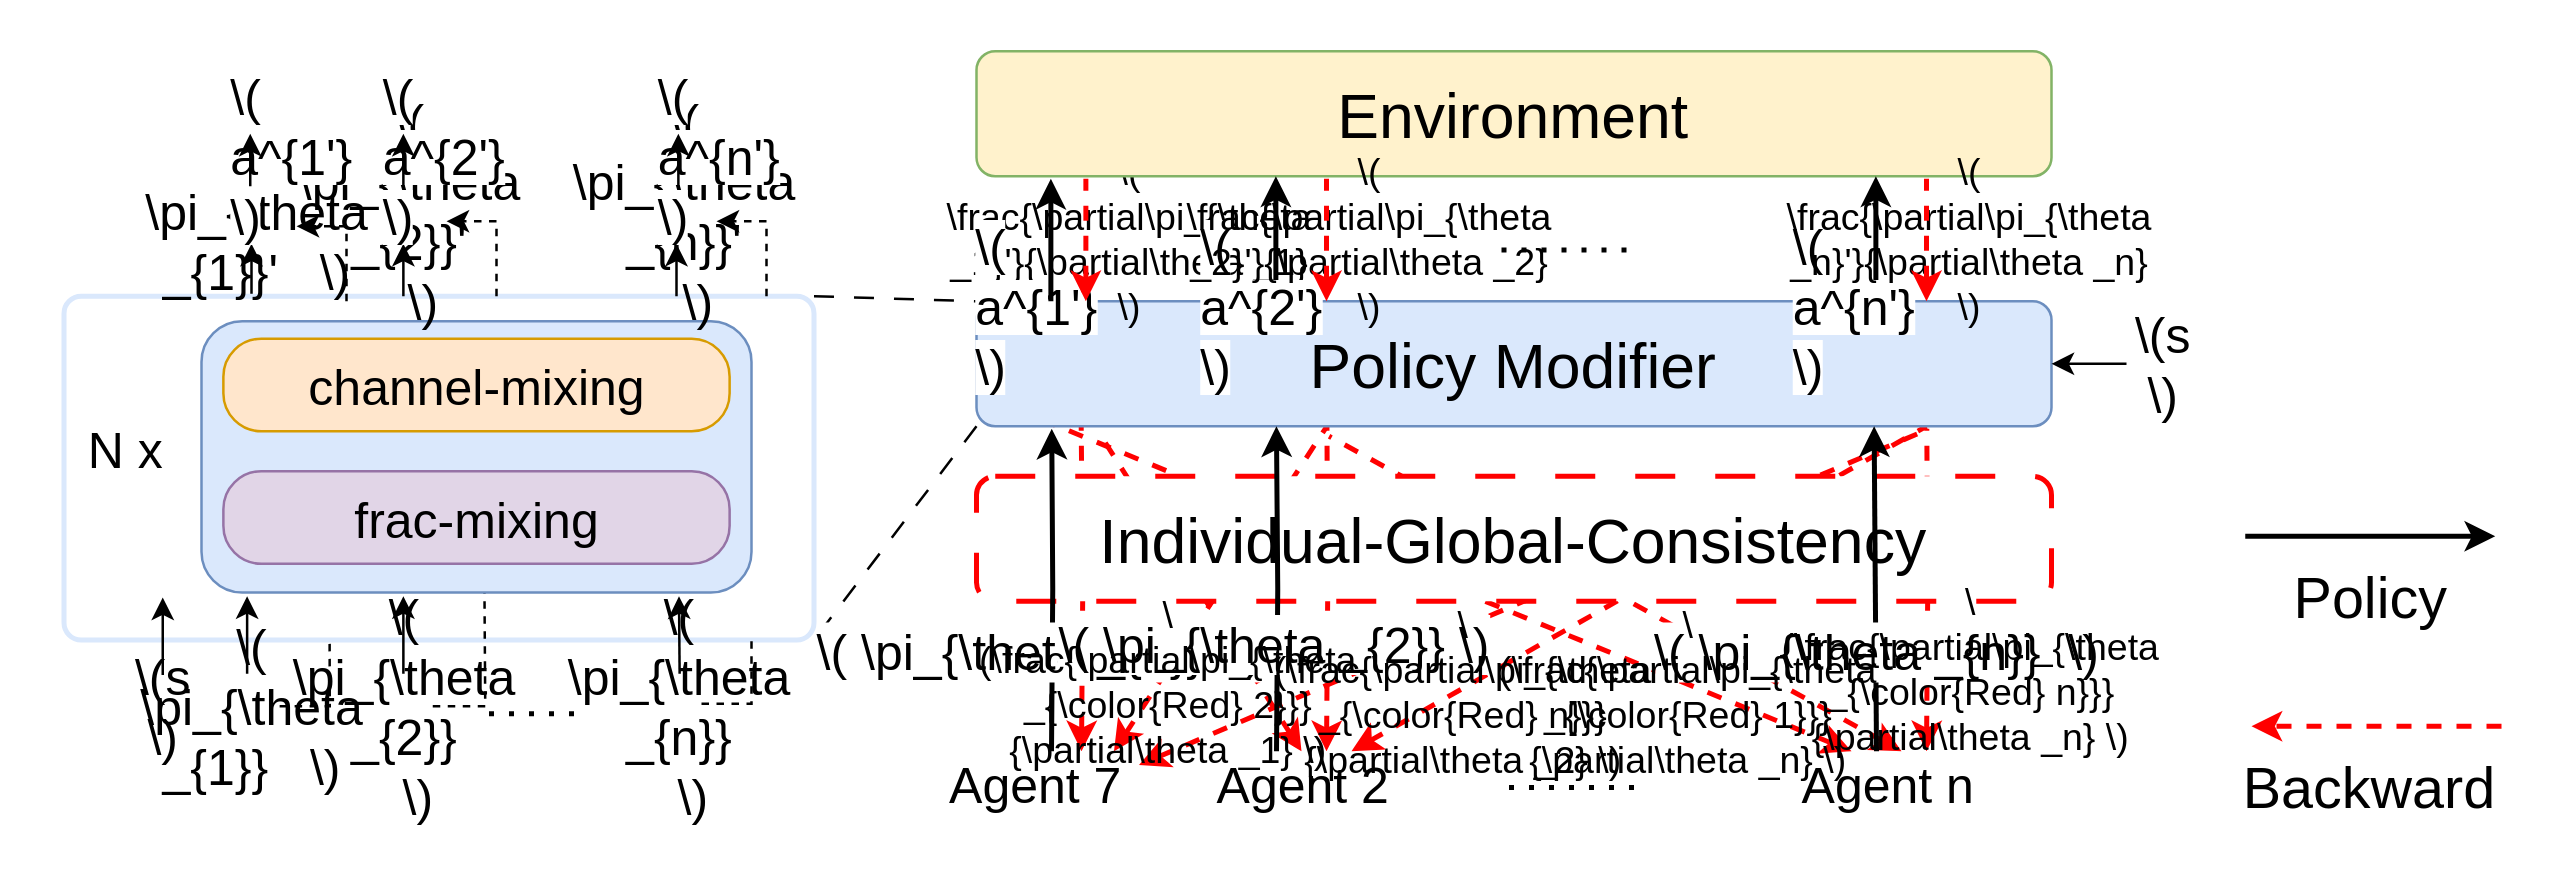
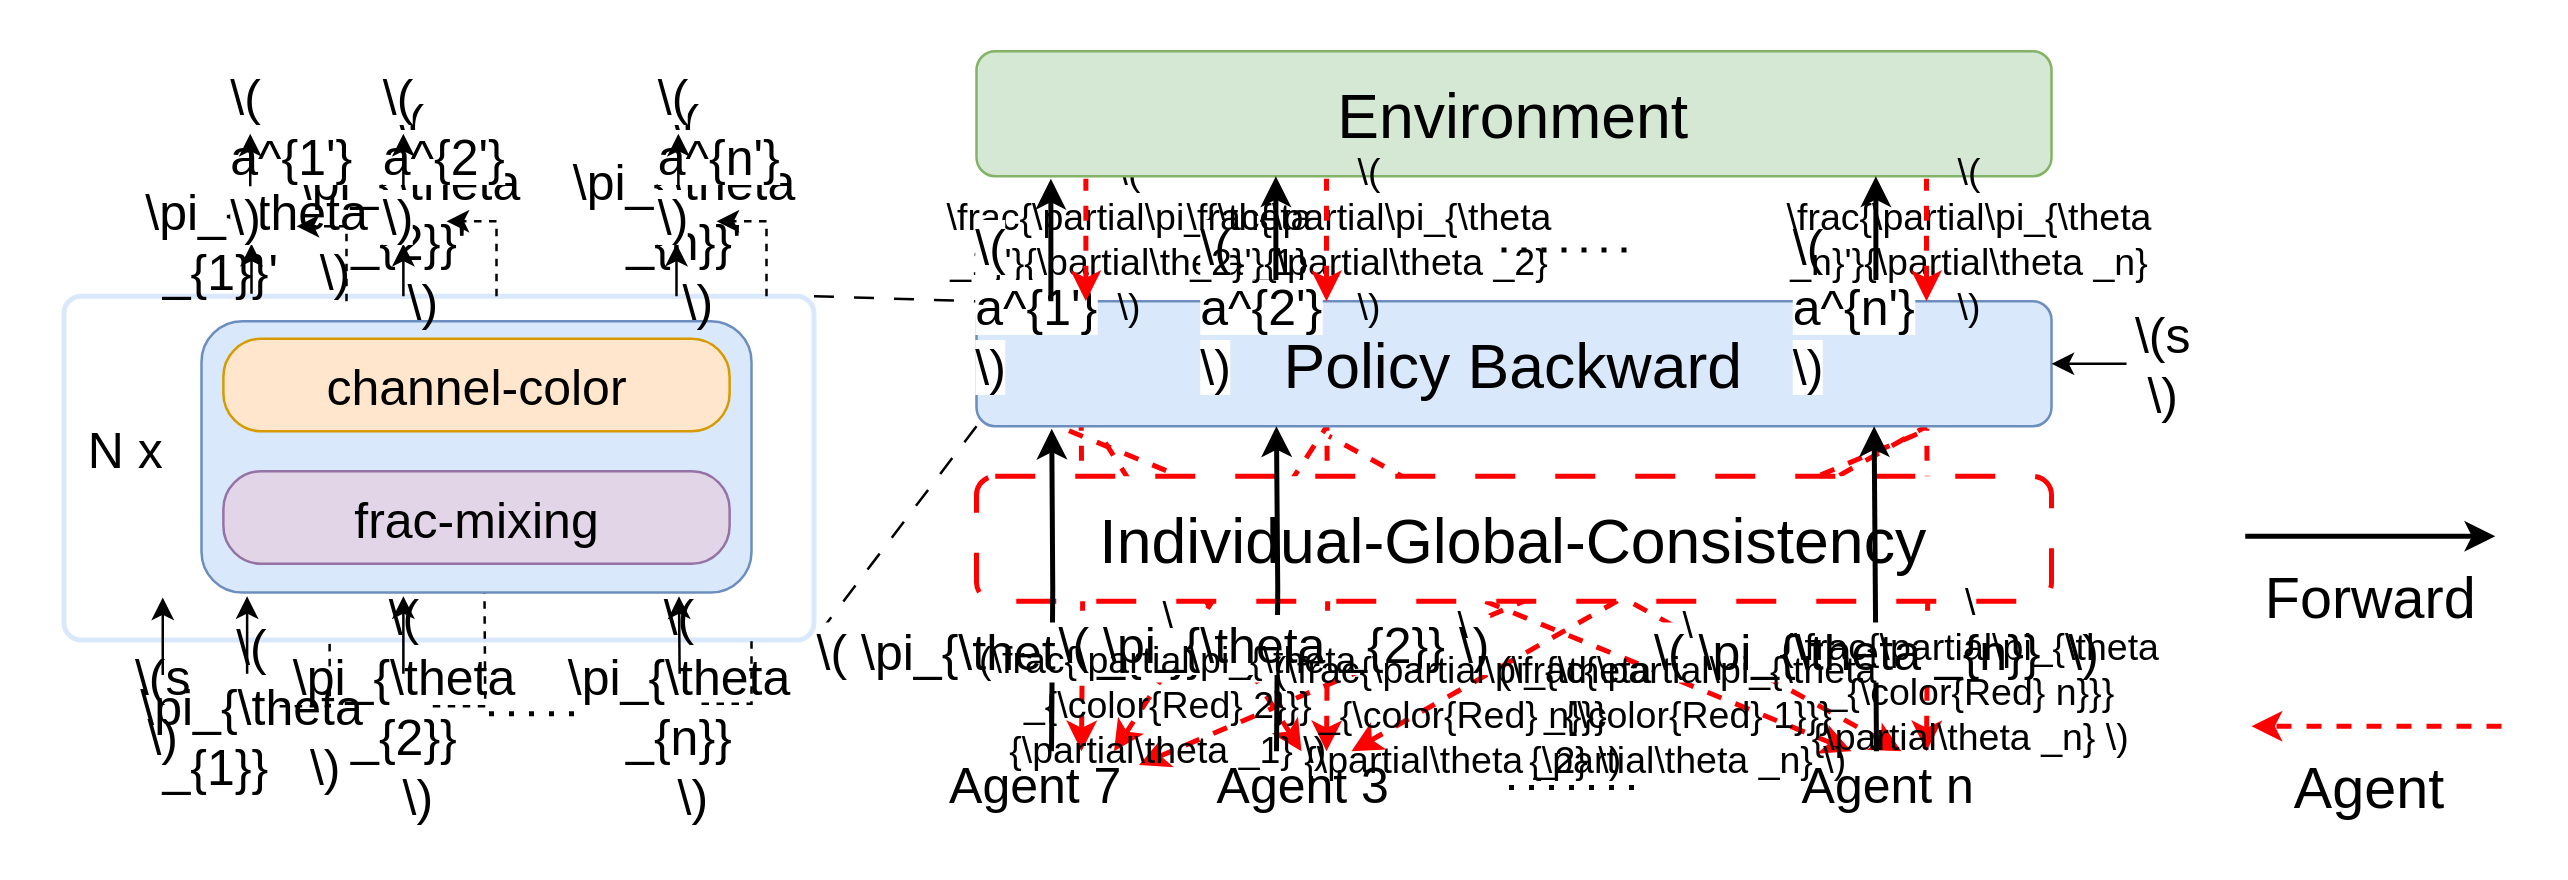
- <mxCell id="31" value="&lt;span style=&quot;font-size: 25px;&quot;&gt;Environment&lt;/span&gt;" style="rounded=1;whiteSpace=wrap;html=1;fillColor=#fff2cc;strokeColor=#82b366;" vertex="1" parent="1"><mxGeometry x="390" y="20" width="430" height="50" as="geometry" /></mxCell>
+ <mxCell id="31" value="&lt;span style=&quot;font-size: 25px;&quot;&gt;Environment&lt;/span&gt;" style="rounded=1;whiteSpace=wrap;html=1;fillColor=#d5e8d4;strokeColor=#82b366;" vertex="1" parent="1"><mxGeometry x="390" y="20" width="430" height="50" as="geometry" /></mxCell>
- <mxCell id="18" value="&lt;font style=&quot;font-size: 25px;&quot;&gt;Policy Modifier&lt;/font&gt;" style="rounded=1;whiteSpace=wrap;html=1;fillColor=#dae8fc;strokeColor=#6c8ebf;" vertex="1" parent="1"><mxGeometry x="390" y="120" width="430" height="50" as="geometry" /></mxCell>
+ <mxCell id="18" value="&lt;font style=&quot;font-size: 25px;&quot;&gt;Policy Backward&lt;/font&gt;" style="rounded=1;whiteSpace=wrap;html=1;fillColor=#dae8fc;strokeColor=#6c8ebf;" vertex="1" parent="1"><mxGeometry x="390" y="120" width="430" height="50" as="geometry" /></mxCell>
- <mxCell id="28" value="channel-mixing" style="rounded=1;whiteSpace=wrap;html=1;fillColor=#ffe6cc;strokeColor=#d79b00;fontSize=20;arcSize=41;" vertex="1" parent="1"><mxGeometry x="88.75" y="135" width="202.5" height="37" as="geometry" /></mxCell>
+ <mxCell id="28" value="channel-color" style="rounded=1;whiteSpace=wrap;html=1;fillColor=#ffe6cc;strokeColor=#d79b00;fontSize=20;arcSize=41;" vertex="1" parent="1"><mxGeometry x="88.75" y="135" width="202.5" height="37" as="geometry" /></mxCell>
- <mxCell id="14" value="&lt;font style=&quot;font-size: 23px;&quot;&gt;Policy&lt;/font&gt;" style="text;html=1;strokeColor=none;fillColor=none;align=center;verticalAlign=middle;whiteSpace=wrap;rounded=0;fontSize=23;" vertex="1" parent="1"><mxGeometry x="907.5" y="224" width="80" height="30" as="geometry" /></mxCell>
+ <mxCell id="14" value="&lt;font style=&quot;font-size: 23px;&quot;&gt;Forward&lt;/font&gt;" style="text;html=1;strokeColor=none;fillColor=none;align=center;verticalAlign=middle;whiteSpace=wrap;rounded=0;fontSize=23;" vertex="1" parent="1"><mxGeometry x="907.5" y="224" width="80" height="30" as="geometry" /></mxCell>
- <mxCell id="46" value="&lt;font style=&quot;font-size: 20px;&quot;&gt;Agent 2&lt;/font&gt;" style="text;html=1;strokeColor=none;fillColor=none;align=center;verticalAlign=middle;whiteSpace=wrap;rounded=0;" vertex="1" parent="1"><mxGeometry x="480" y="298" width="82" height="30" as="geometry" /></mxCell>
+ <mxCell id="46" value="&lt;font style=&quot;font-size: 20px;&quot;&gt;Agent 3&lt;/font&gt;" style="text;html=1;strokeColor=none;fillColor=none;align=center;verticalAlign=middle;whiteSpace=wrap;rounded=0;" vertex="1" parent="1"><mxGeometry x="480" y="298" width="82" height="30" as="geometry" /></mxCell>
- <mxCell id="16" value="&lt;font style=&quot;font-size: 23px;&quot;&gt;Backward&lt;/font&gt;" style="text;html=1;strokeColor=none;fillColor=none;align=center;verticalAlign=middle;whiteSpace=wrap;rounded=0;" vertex="1" parent="1"><mxGeometry x="890" y="300" width="115" height="30" as="geometry" /></mxCell>
+ <mxCell id="16" value="&lt;font style=&quot;font-size: 23px;&quot;&gt;Agent&lt;/font&gt;" style="text;html=1;strokeColor=none;fillColor=none;align=center;verticalAlign=middle;whiteSpace=wrap;rounded=0;" vertex="1" parent="1"><mxGeometry x="890" y="300" width="115" height="30" as="geometry" /></mxCell>
